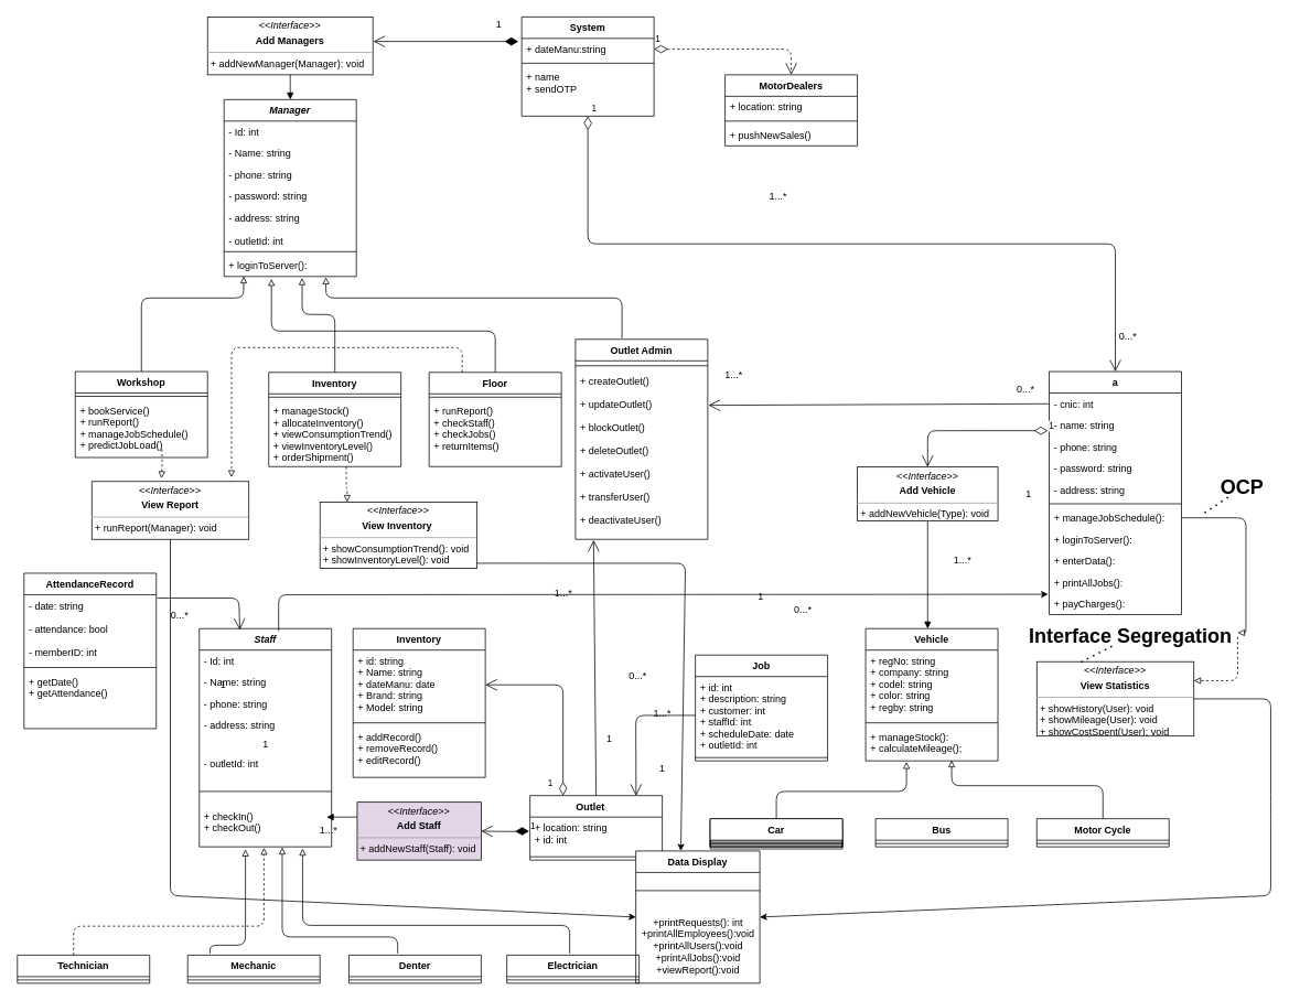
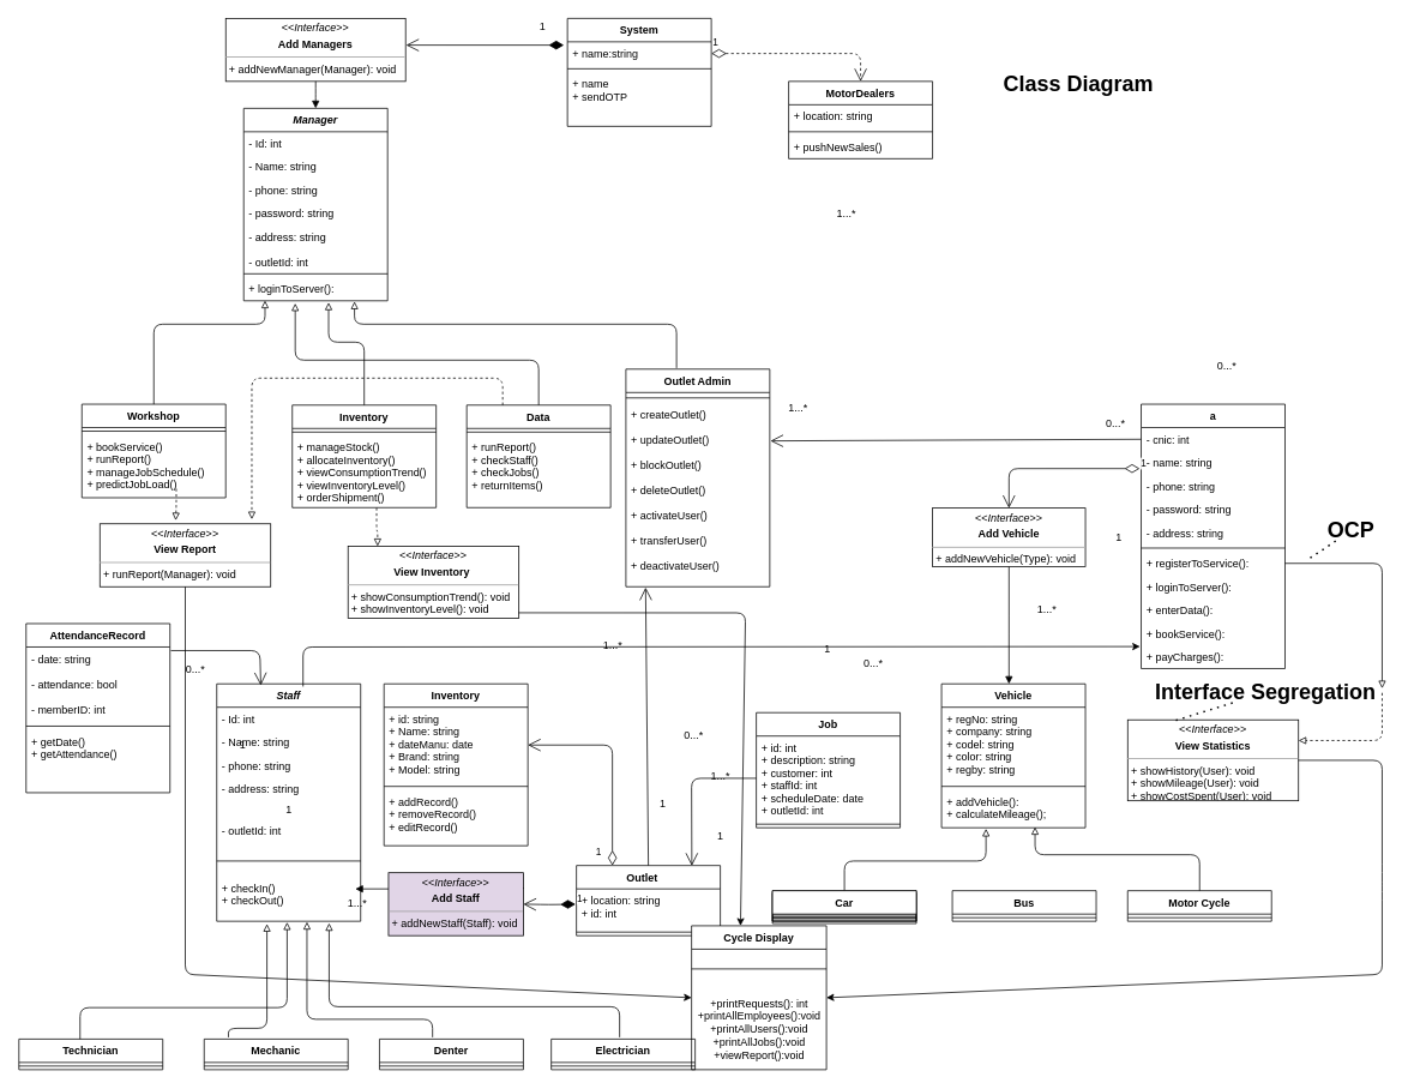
- <mxCell id="70" value="+ dateManu:string" style="text;strokeColor=none;fillColor=none;align=left;verticalAlign=top;spacingLeft=4;spacingRight=4;overflow=hidden;rotatable=0;points=[[0,0.5],[1,0.5]];portConstraint=eastwest;" parent="69" vertex="1"><mxGeometry y="26" width="160" height="26" as="geometry" /></mxCell>
+ <mxCell id="70" value="+ name:string" style="text;strokeColor=none;fillColor=none;align=left;verticalAlign=top;spacingLeft=4;spacingRight=4;overflow=hidden;rotatable=0;points=[[0,0.5],[1,0.5]];portConstraint=eastwest;" parent="69" vertex="1"><mxGeometry y="26" width="160" height="26" as="geometry" /></mxCell>
+ <mxCell id="112" value="&lt;b&gt;&lt;font style=&quot;font-size: 24px&quot;&gt;Class Diagram&lt;/font&gt;&lt;/b&gt;" style="text;html=1;align=center;verticalAlign=middle;resizable=0;points=[];autosize=1;" parent="1" vertex="1"><mxGeometry x="1108" y="83" width="180" height="20" as="geometry" /></mxCell>
- <mxCell id="87" value="1" style="endArrow=open;html=1;endSize=12;startArrow=diamondThin;startSize=14;startFill=0;edgeStyle=orthogonalEdgeStyle;align=left;verticalAlign=bottom;entryX=0.5;entryY=0;entryDx=0;entryDy=0;exitX=0.5;exitY=1;exitDx=0;exitDy=0;exitPerimeter=0;" parent="1" source="72" target="2" edge="1"><mxGeometry x="-1" y="3" relative="1" as="geometry"><mxPoint x="900" y="190" as="sourcePoint" /><mxPoint x="1060" y="190" as="targetPoint" /></mxGeometry></mxCell>
- <mxCell id="22" value="Floor" style="swimlane;fontStyle=1;align=center;verticalAlign=top;childLayout=stackLayout;horizontal=1;startSize=26;horizontalStack=0;resizeParent=1;resizeParentMax=0;resizeLast=0;collapsible=1;marginBottom=0;" parent="1" vertex="1"><mxGeometry x="518" y="450" width="160" height="114" as="geometry" /></mxCell>
+ <mxCell id="22" value="Data" style="swimlane;fontStyle=1;align=center;verticalAlign=top;childLayout=stackLayout;horizontal=1;startSize=26;horizontalStack=0;resizeParent=1;resizeParentMax=0;resizeLast=0;collapsible=1;marginBottom=0;" parent="1" vertex="1"><mxGeometry x="518" y="450" width="160" height="114" as="geometry" /></mxCell>
- <mxCell id="9" value="+ manageJobSchedule(): &#10;&#10;" style="text;strokeColor=none;fillColor=none;align=left;verticalAlign=top;spacingLeft=4;spacingRight=4;overflow=hidden;rotatable=0;points=[[0,0.5],[1,0.5]];portConstraint=eastwest;" parent="2" vertex="1"><mxGeometry y="164" width="160" height="26" as="geometry" /></mxCell>
+ <mxCell id="9" value="+ registerToService(): &#10;&#10;" style="text;strokeColor=none;fillColor=none;align=left;verticalAlign=top;spacingLeft=4;spacingRight=4;overflow=hidden;rotatable=0;points=[[0,0.5],[1,0.5]];portConstraint=eastwest;" parent="2" vertex="1"><mxGeometry y="164" width="160" height="26" as="geometry" /></mxCell>
- <mxCell id="12" value="+ printAllJobs(): &#10;&#10;" style="text;strokeColor=none;fillColor=none;align=left;verticalAlign=top;spacingLeft=4;spacingRight=4;overflow=hidden;rotatable=0;points=[[0,0.5],[1,0.5]];portConstraint=eastwest;" parent="2" vertex="1"><mxGeometry y="242" width="160" height="26" as="geometry" /></mxCell>
+ <mxCell id="12" value="+ bookService(): &#10;&#10;" style="text;strokeColor=none;fillColor=none;align=left;verticalAlign=top;spacingLeft=4;spacingRight=4;overflow=hidden;rotatable=0;points=[[0,0.5],[1,0.5]];portConstraint=eastwest;" parent="2" vertex="1"><mxGeometry y="242" width="160" height="26" as="geometry" /></mxCell>
- <mxCell id="149" value="&lt;b&gt;&lt;font style=&quot;font-size: 24px&quot;&gt;Interface Segregation&lt;/font&gt;&lt;/b&gt;" style="text;html=1;align=center;verticalAlign=middle;resizable=0;points=[];autosize=1;" parent="1" vertex="1"><mxGeometry x="1236" y="760" width="260" height="20" as="geometry" /></mxCell>
+ <mxCell id="149" value="&lt;b&gt;&lt;font style=&quot;font-size: 24px&quot;&gt;Interface Segregation&lt;/font&gt;&lt;/b&gt;" style="text;html=1;align=center;verticalAlign=middle;resizable=0;points=[];autosize=1;" parent="1" vertex="1"><mxGeometry x="1276" y="760" width="260" height="20" as="geometry" /></mxCell>
- <mxCell id="100" value="+ manageStock():&#10;+ calculateMileage();" style="text;strokeColor=none;fillColor=none;align=left;verticalAlign=top;spacingLeft=4;spacingRight=4;overflow=hidden;rotatable=0;points=[[0,0.5],[1,0.5]];portConstraint=eastwest;" parent="97" vertex="1"><mxGeometry y="118" width="160" height="42" as="geometry" /></mxCell>
+ <mxCell id="100" value="+ addVehicle():&#10;+ calculateMileage();" style="text;strokeColor=none;fillColor=none;align=left;verticalAlign=top;spacingLeft=4;spacingRight=4;overflow=hidden;rotatable=0;points=[[0,0.5],[1,0.5]];portConstraint=eastwest;" parent="97" vertex="1"><mxGeometry y="118" width="160" height="42" as="geometry" /></mxCell>
- <mxCell id="126" value="Data Display" style="swimlane;fontStyle=1;align=center;verticalAlign=top;childLayout=stackLayout;horizontal=1;startSize=26;horizontalStack=0;resizeParent=1;resizeParentMax=0;resizeLast=0;collapsible=1;marginBottom=0;" parent="1" vertex="1"><mxGeometry x="768" y="1029" width="150" height="160" as="geometry" /></mxCell>
+ <mxCell id="126" value="Cycle Display" style="swimlane;fontStyle=1;align=center;verticalAlign=top;childLayout=stackLayout;horizontal=1;startSize=26;horizontalStack=0;resizeParent=1;resizeParentMax=0;resizeLast=0;collapsible=1;marginBottom=0;" parent="1" vertex="1"><mxGeometry x="768" y="1029" width="150" height="160" as="geometry" /></mxCell>
- <mxCell id="62" value="" style="endArrow=block;html=1;endFill=0;edgeStyle=elbowEdgeStyle;elbow=vertical;entryX=0.489;entryY=1.022;entryDx=0;entryDy=0;entryPerimeter=0;exitX=0.425;exitY=0;exitDx=0;exitDy=0;exitPerimeter=0;dashed=1;" parent="1" source="60" target="55" edge="1"><mxGeometry width="160" relative="1" as="geometry"><mxPoint x="100" y="1133" as="sourcePoint" /><mxPoint x="290" y="1144" as="targetPoint" /><Array as="points"><mxPoint x="210" y="1120" /><mxPoint x="130" y="1109" /><mxPoint x="180" y="1139" /></Array></mxGeometry></mxCell>
+ <mxCell id="62" value="" style="endArrow=block;html=1;endFill=0;edgeStyle=elbowEdgeStyle;elbow=vertical;entryX=0.489;entryY=1.022;entryDx=0;entryDy=0;entryPerimeter=0;exitX=0.425;exitY=0;exitDx=0;exitDy=0;exitPerimeter=0;" parent="1" source="60" target="55" edge="1"><mxGeometry width="160" relative="1" as="geometry"><mxPoint x="100" y="1133" as="sourcePoint" /><mxPoint x="290" y="1144" as="targetPoint" /><Array as="points"><mxPoint x="210" y="1120" /><mxPoint x="130" y="1109" /><mxPoint x="180" y="1139" /></Array></mxGeometry></mxCell>
